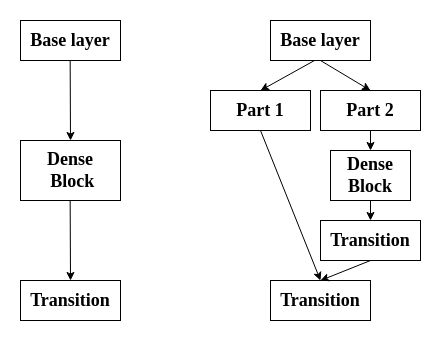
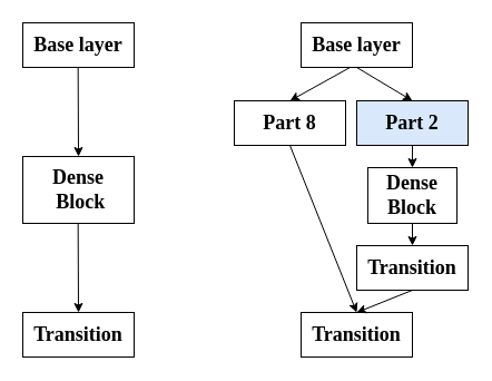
- <mxCell id="9" value="&lt;font face=&quot;Times New Roman&quot;&gt;&lt;span style=&quot;font-size: 18px&quot;&gt;&lt;b&gt;Part 1&lt;/b&gt;&lt;/span&gt;&lt;/font&gt;" style="rounded=0;whiteSpace=wrap;html=1;" vertex="1" parent="1"><mxGeometry x="210" y="90" width="100" height="40" as="geometry" /></mxCell>
+ <mxCell id="9" value="&lt;font face=&quot;Times New Roman&quot;&gt;&lt;span style=&quot;font-size: 18px&quot;&gt;&lt;b&gt;Part 8&lt;/b&gt;&lt;/span&gt;&lt;/font&gt;" style="rounded=0;whiteSpace=wrap;html=1;" vertex="1" parent="1"><mxGeometry x="210" y="90" width="100" height="40" as="geometry" /></mxCell>
- <mxCell id="10" value="&lt;font face=&quot;Times New Roman&quot;&gt;&lt;span style=&quot;font-size: 18px&quot;&gt;&lt;b&gt;Part 2&lt;/b&gt;&lt;/span&gt;&lt;/font&gt;" style="rounded=0;whiteSpace=wrap;html=1;" vertex="1" parent="1"><mxGeometry x="320" y="90" width="100" height="40" as="geometry" /></mxCell>
+ <mxCell id="10" value="&lt;font face=&quot;Times New Roman&quot;&gt;&lt;span style=&quot;font-size: 18px&quot;&gt;&lt;b&gt;Part 2&lt;/b&gt;&lt;/span&gt;&lt;/font&gt;" style="rounded=0;whiteSpace=wrap;html=1;fillColor=#dae8fc;" vertex="1" parent="1"><mxGeometry x="320" y="90" width="100" height="40" as="geometry" /></mxCell>
